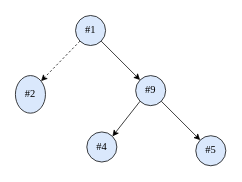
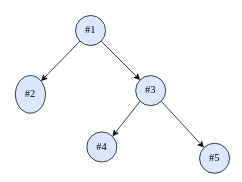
- <mxCell id="9" value="" style="endArrow=classic;html=1;rounded=0;exitX=0;exitY=1;exitDx=0;exitDy=0;entryX=1;entryY=0;entryDx=0;entryDy=0;dashed=1;" edge="1" parent="1" source="2" target="3"><mxGeometry width="50" height="50" relative="1" as="geometry"><mxPoint x="196" y="144" as="sourcePoint" /><mxPoint x="144" y="196" as="targetPoint" /></mxGeometry></mxCell>
+ <mxCell id="9" value="" style="endArrow=classic;html=1;rounded=0;exitX=0;exitY=1;exitDx=0;exitDy=0;entryX=1;entryY=0;entryDx=0;entryDy=0;" edge="1" parent="1" source="2" target="3"><mxGeometry width="50" height="50" relative="1" as="geometry"><mxPoint x="196" y="144" as="sourcePoint" /><mxPoint x="144" y="196" as="targetPoint" /></mxGeometry></mxCell>
- <mxCell id="4" value="&lt;font size=&quot;1&quot; face=&quot;Lucida Console&quot;&gt;&lt;span style=&quot;font-size: 14px;&quot;&gt;#9&lt;/span&gt;&lt;/font&gt;" style="ellipse;whiteSpace=wrap;html=1;aspect=fixed;fillColor=#dae8fc;strokeColor=#000000;" vertex="1" parent="1"><mxGeometry x="180" y="100" width="40" height="40" as="geometry" /></mxCell>
+ <mxCell id="4" value="&lt;font size=&quot;1&quot; face=&quot;Lucida Console&quot;&gt;&lt;span style=&quot;font-size: 14px;&quot;&gt;#3&lt;/span&gt;&lt;/font&gt;" style="ellipse;whiteSpace=wrap;html=1;aspect=fixed;fillColor=#dae8fc;strokeColor=#000000;" vertex="1" parent="1"><mxGeometry x="180" y="100" width="40" height="40" as="geometry" /></mxCell>
- <mxCell id="6" value="&lt;font size=&quot;1&quot; face=&quot;Lucida Console&quot;&gt;&lt;span style=&quot;font-size: 14px;&quot;&gt;#5&lt;/span&gt;&lt;/font&gt;" style="ellipse;whiteSpace=wrap;html=1;aspect=fixed;fillColor=#dae8fc;strokeColor=#000000;" vertex="1" parent="1"><mxGeometry x="260" y="180" width="40" height="40" as="geometry" /></mxCell>
+ <mxCell id="6" value="&lt;font size=&quot;1&quot; face=&quot;Lucida Console&quot;&gt;&lt;span style=&quot;font-size: 14px;&quot;&gt;#5&lt;/span&gt;&lt;/font&gt;" style="ellipse;whiteSpace=wrap;html=1;aspect=fixed;fillColor=#dae8fc;strokeColor=#000000;" vertex="1" parent="1"><mxGeometry x="265" y="190" width="40" height="40" as="geometry" /></mxCell>
